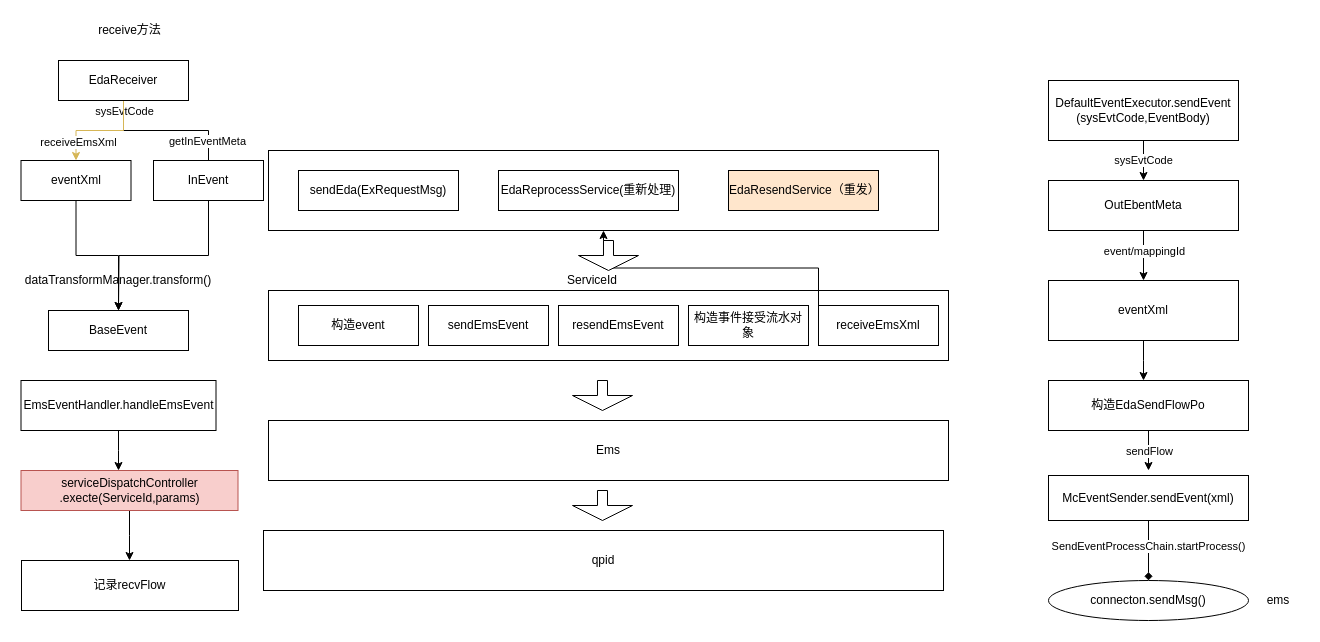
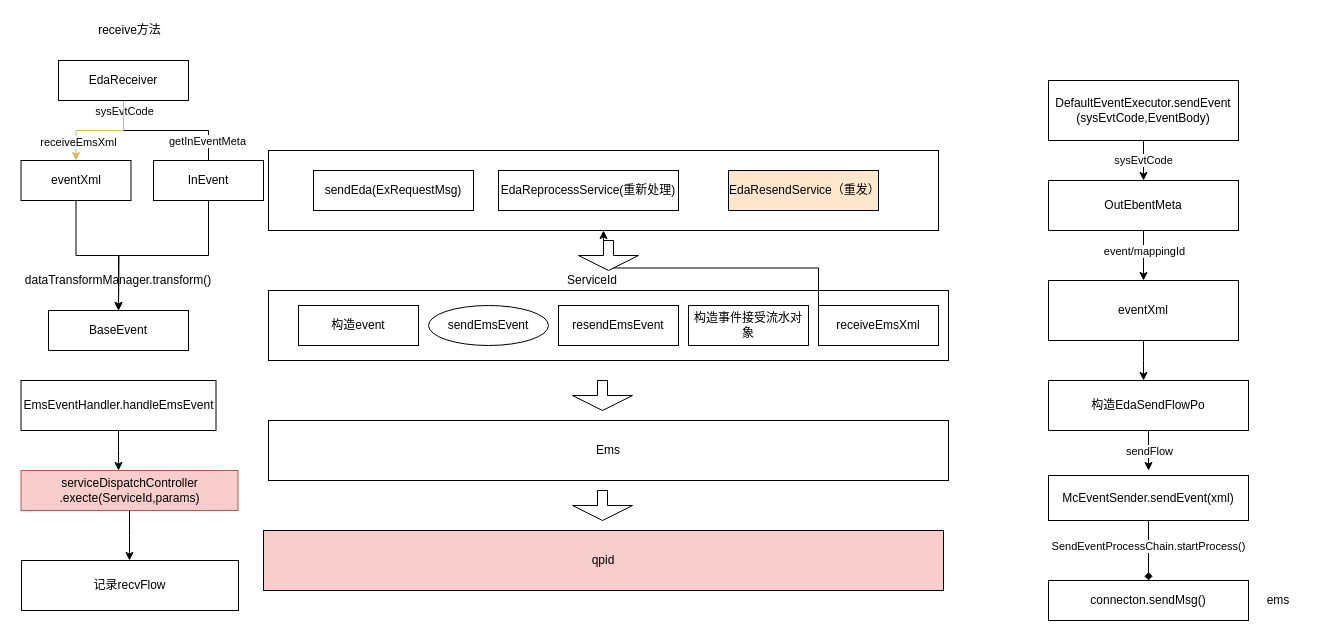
- <mxCell id="3" value="sendEda(ExRequestMsg)" style="rounded=0;whiteSpace=wrap;html=1;" vertex="1" parent="1"><mxGeometry x="298" y="170" width="160" height="40" as="geometry" /></mxCell>
+ <mxCell id="3" value="sendEda(ExRequestMsg)" style="rounded=0;whiteSpace=wrap;html=1;" vertex="1" parent="1"><mxGeometry x="313" y="170" width="160" height="40" as="geometry" /></mxCell>
- <mxCell id="9" value="sendEmsEvent" style="rounded=0;whiteSpace=wrap;html=1;" vertex="1" parent="1"><mxGeometry x="428" y="305" width="120" height="40" as="geometry" /></mxCell>
+ <mxCell id="9" value="sendEmsEvent" style="ellipse;whiteSpace=wrap;html=1;" vertex="1" parent="1"><mxGeometry x="428" y="305" width="120" height="40" as="geometry" /></mxCell>
- <mxCell id="15" value="qpid" style="rounded=0;whiteSpace=wrap;html=1;" vertex="1" parent="1"><mxGeometry x="263" y="530" width="680" height="60" as="geometry" /></mxCell>
+ <mxCell id="15" value="qpid" style="rounded=0;whiteSpace=wrap;html=1;fillColor=#f8cecc;" vertex="1" parent="1"><mxGeometry x="263" y="530" width="680" height="60" as="geometry" /></mxCell>
- <mxCell id="50" value="connecton.sendMsg()" style="ellipse;whiteSpace=wrap;html=1;" vertex="1" parent="1"><mxGeometry x="1048" y="580" width="200" height="40" as="geometry" /></mxCell>
+ <mxCell id="50" value="connecton.sendMsg()" style="rounded=0;whiteSpace=wrap;html=1;" vertex="1" parent="1"><mxGeometry x="1048" y="580" width="200" height="40" as="geometry" /></mxCell>
